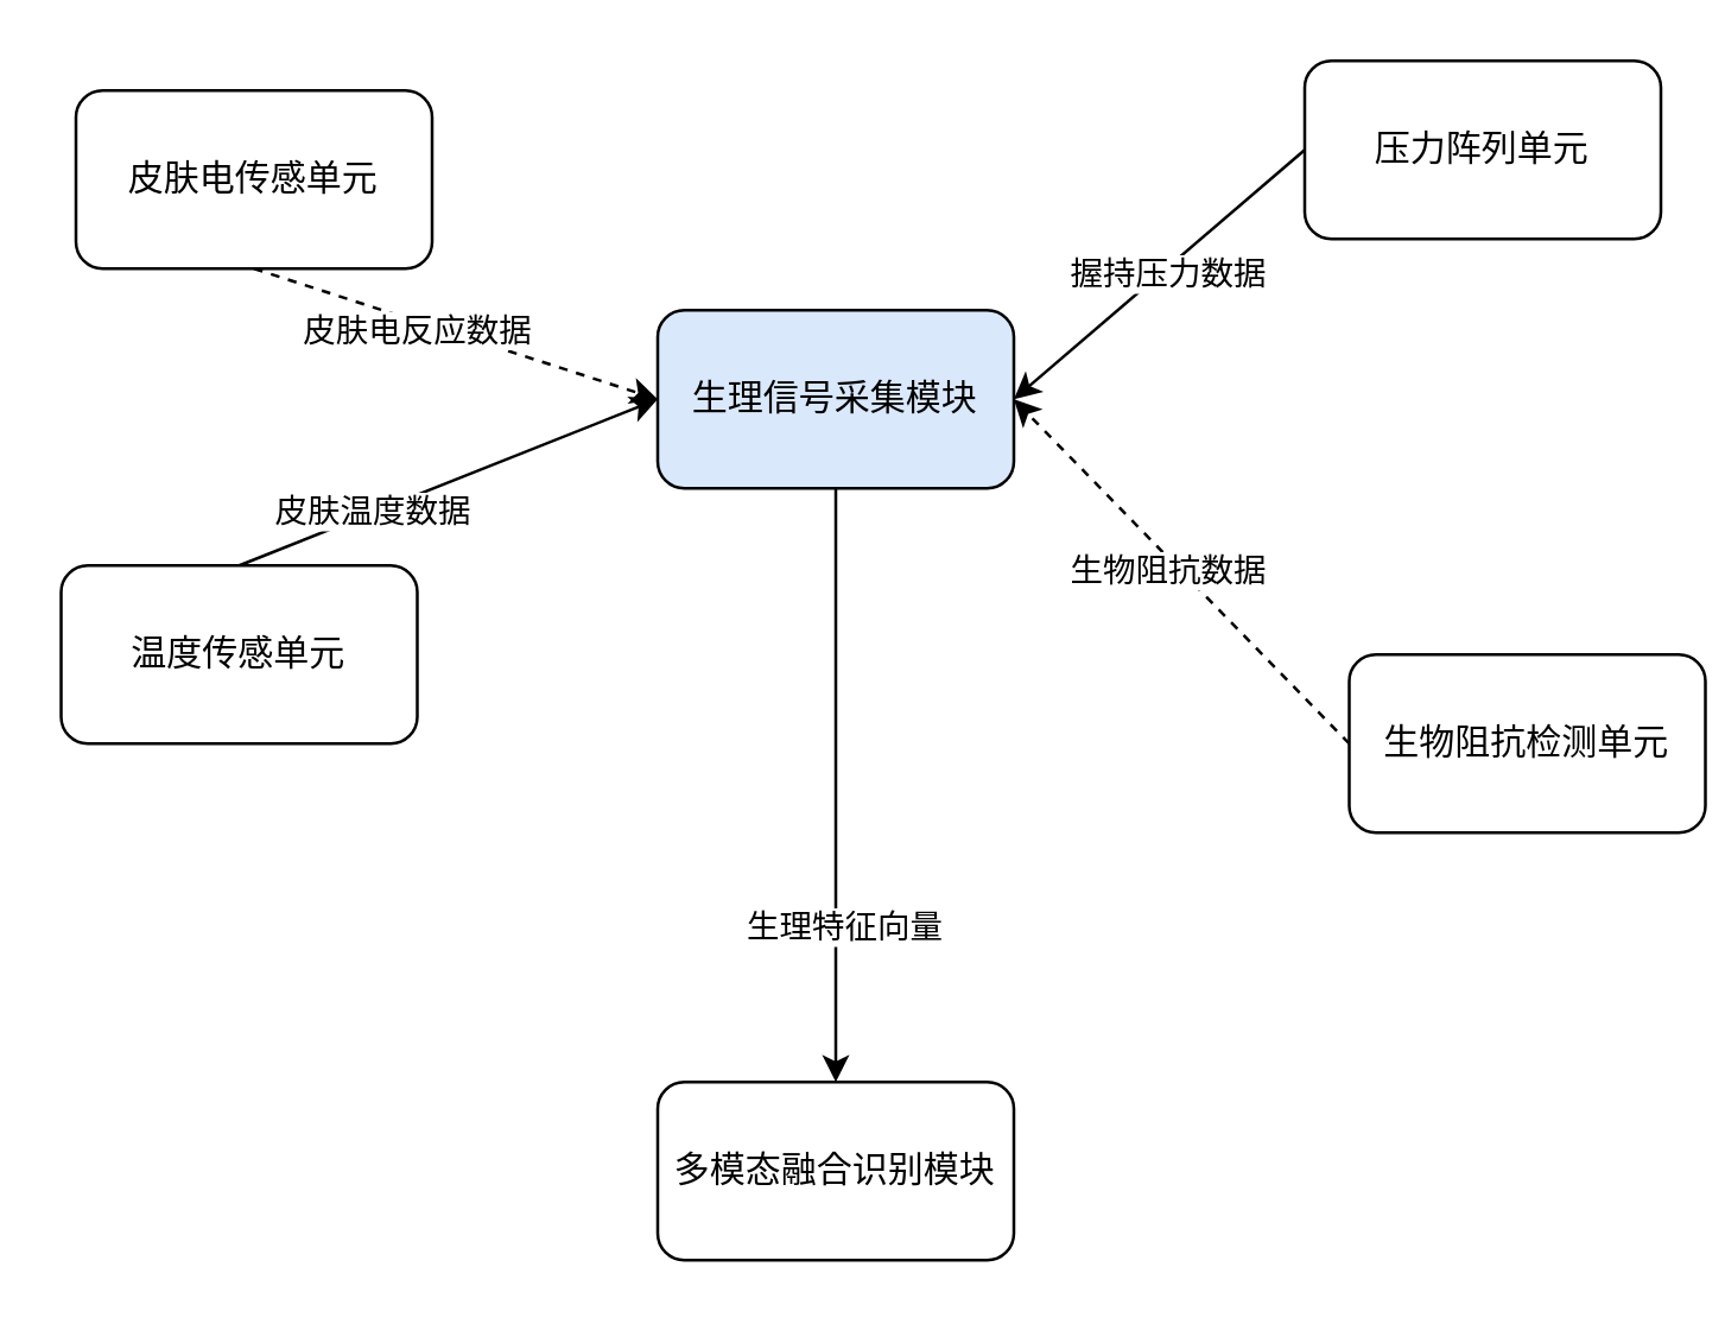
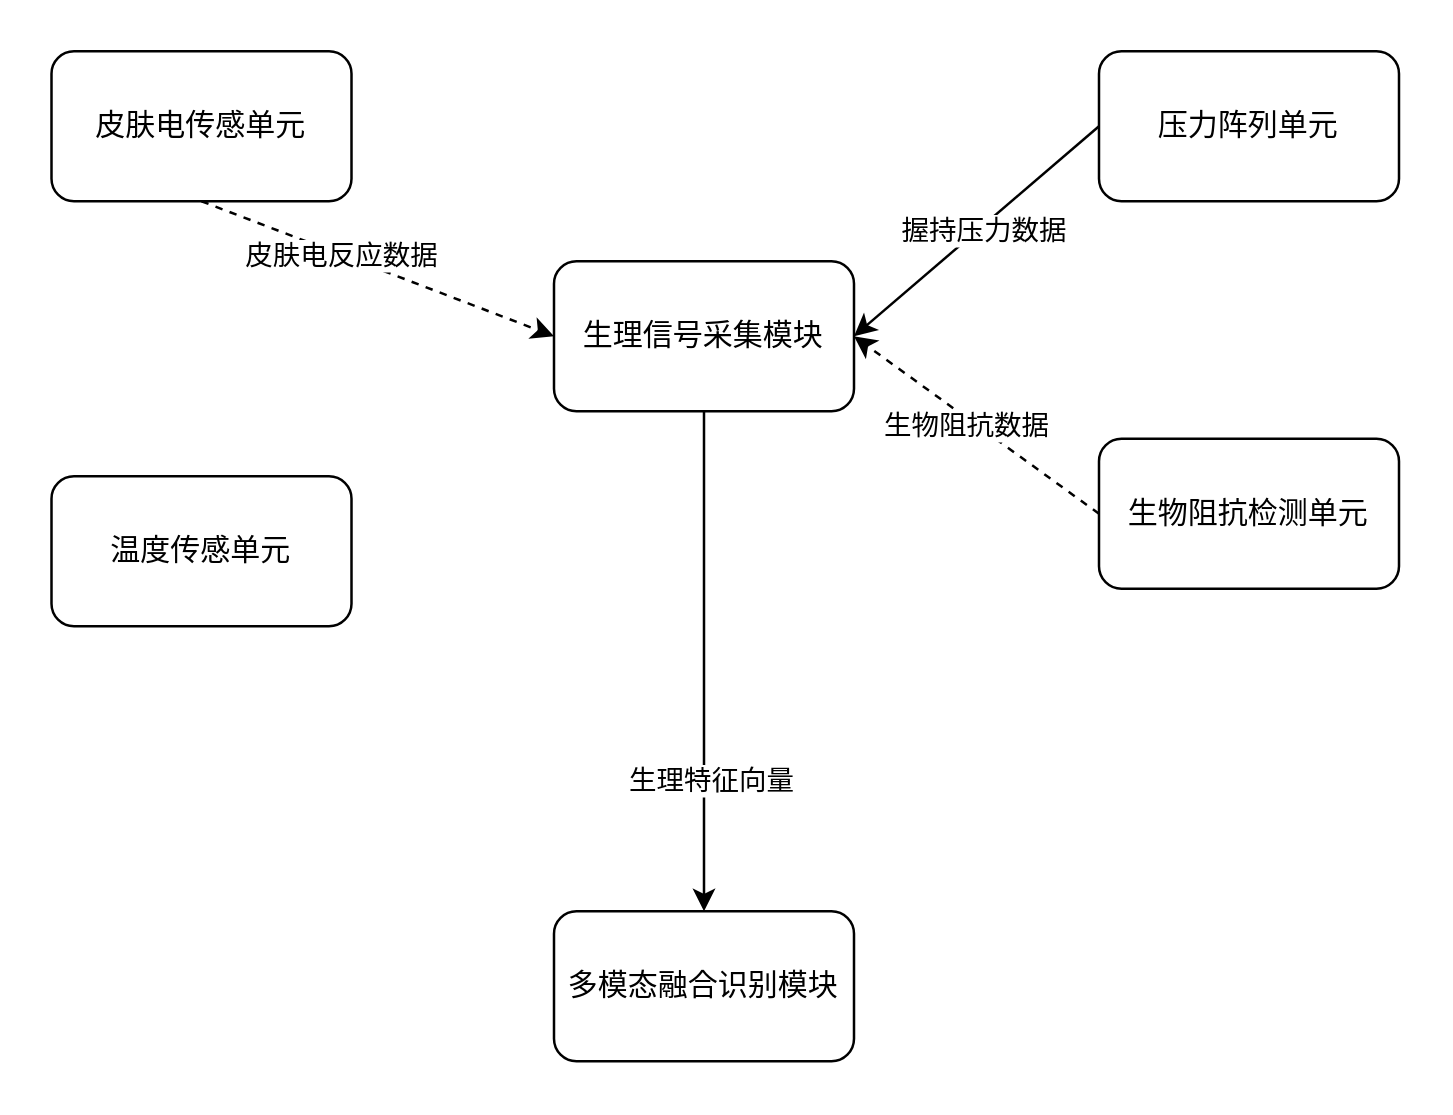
- <mxCell id="7" value="皮肤电传感单元" style="rounded=1;whiteSpace=wrap;html=1;" vertex="1" parent="1"><mxGeometry x="25" y="30" width="120" height="60" as="geometry" /></mxCell>
+ <mxCell id="7" value="皮肤电传感单元" style="rounded=1;whiteSpace=wrap;html=1;" vertex="1" parent="1"><mxGeometry x="20" y="20" width="120" height="60" as="geometry" /></mxCell>
- <mxCell id="4" value="生理信号采集模块" style="rounded=1;whiteSpace=wrap;html=1;fillColor=#dae8fc;" vertex="1" parent="1"><mxGeometry x="221" y="104" width="120" height="60" as="geometry" /></mxCell>
+ <mxCell id="4" value="生理信号采集模块" style="rounded=1;whiteSpace=wrap;html=1;" vertex="1" parent="1"><mxGeometry x="221" y="104" width="120" height="60" as="geometry" /></mxCell>
- <mxCell id="8" style="rounded=0;orthogonalLoop=1;jettySize=auto;html=1;exitX=0.5;exitY=0;exitDx=0;exitDy=0;entryX=0;entryY=0.5;entryDx=0;entryDy=0;" edge="1" parent="1" source="10" target="4"><mxGeometry relative="1" as="geometry" /></mxCell>
- <mxCell id="9" value="皮肤温度数据" style="edgeLabel;html=1;align=center;verticalAlign=middle;resizable=0;points=[];" vertex="1" connectable="0" parent="8"><mxGeometry x="-0.746" y="1" relative="1" as="geometry"><mxPoint x="27" y="-11" as="offset" /></mxGeometry></mxCell>
- <mxCell id="16" value="生物阻抗检测单元" style="rounded=1;whiteSpace=wrap;html=1;" vertex="1" parent="1"><mxGeometry x="454" y="220" width="120" height="60" as="geometry" /></mxCell>
+ <mxCell id="16" value="生物阻抗检测单元" style="rounded=1;whiteSpace=wrap;html=1;" vertex="1" parent="1"><mxGeometry x="439" y="175" width="120" height="60" as="geometry" /></mxCell>
